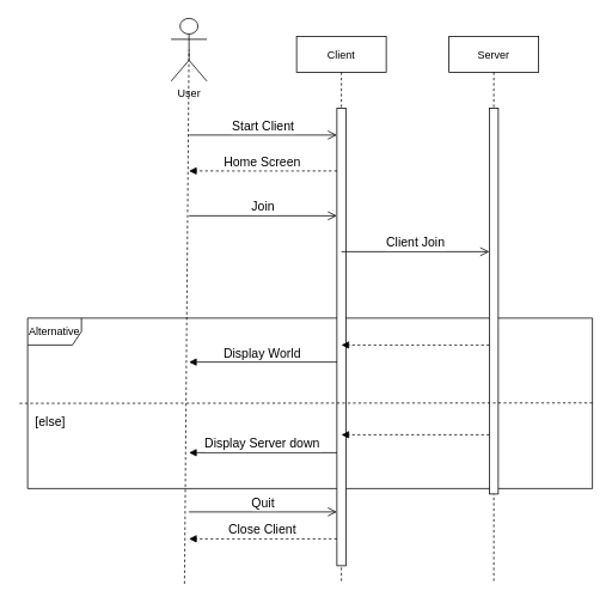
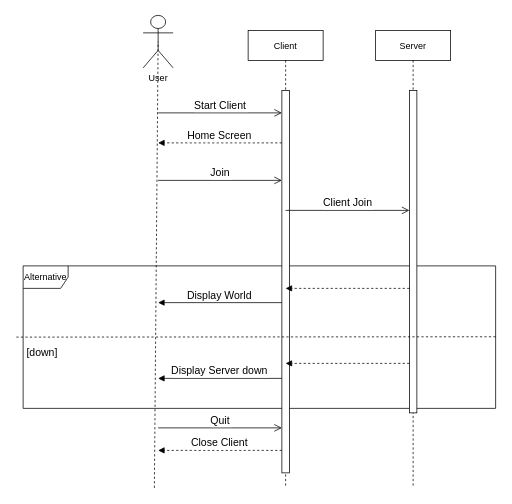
- <mxCell id="14" value="&lt;font style=&quot;font-size: 14px&quot;&gt;[else]&lt;/font&gt;" style="text;html=1;align=center;verticalAlign=middle;resizable=0;points=[];autosize=1;strokeColor=none;fillColor=none;" parent="1" vertex="1"><mxGeometry x="30" y="460" width="50" height="20" as="geometry" /></mxCell>
+ <mxCell id="14" value="&lt;font style=&quot;font-size: 14px&quot;&gt;[down]&lt;/font&gt;" style="text;html=1;align=center;verticalAlign=middle;resizable=0;points=[];autosize=1;strokeColor=none;fillColor=none;" parent="1" vertex="1"><mxGeometry x="30" y="460" width="50" height="20" as="geometry" /></mxCell>
